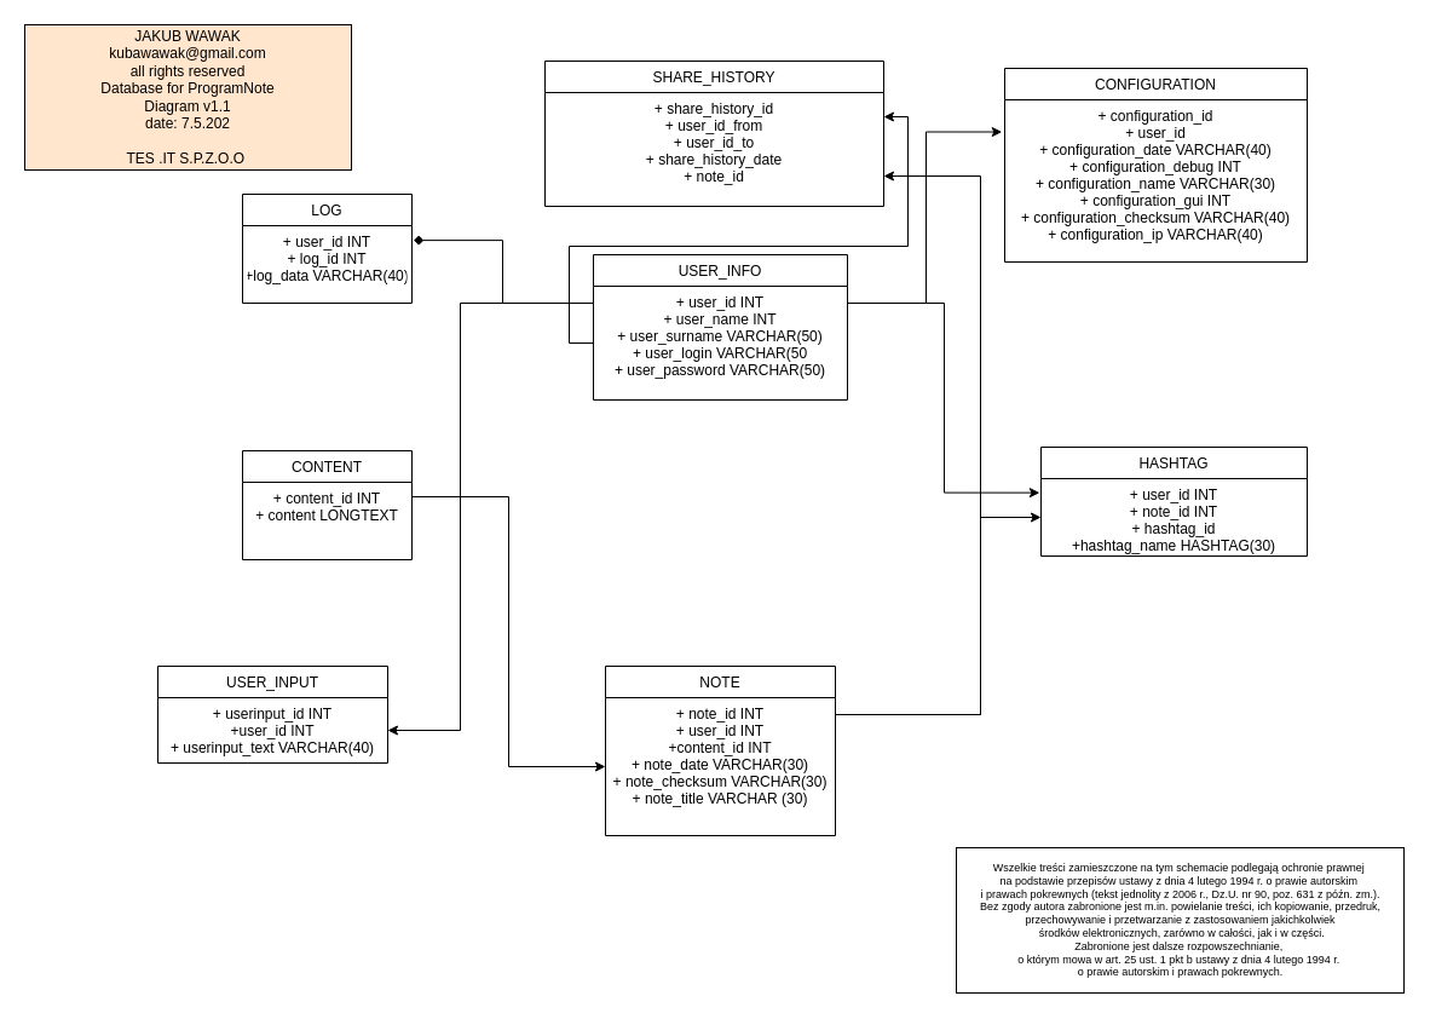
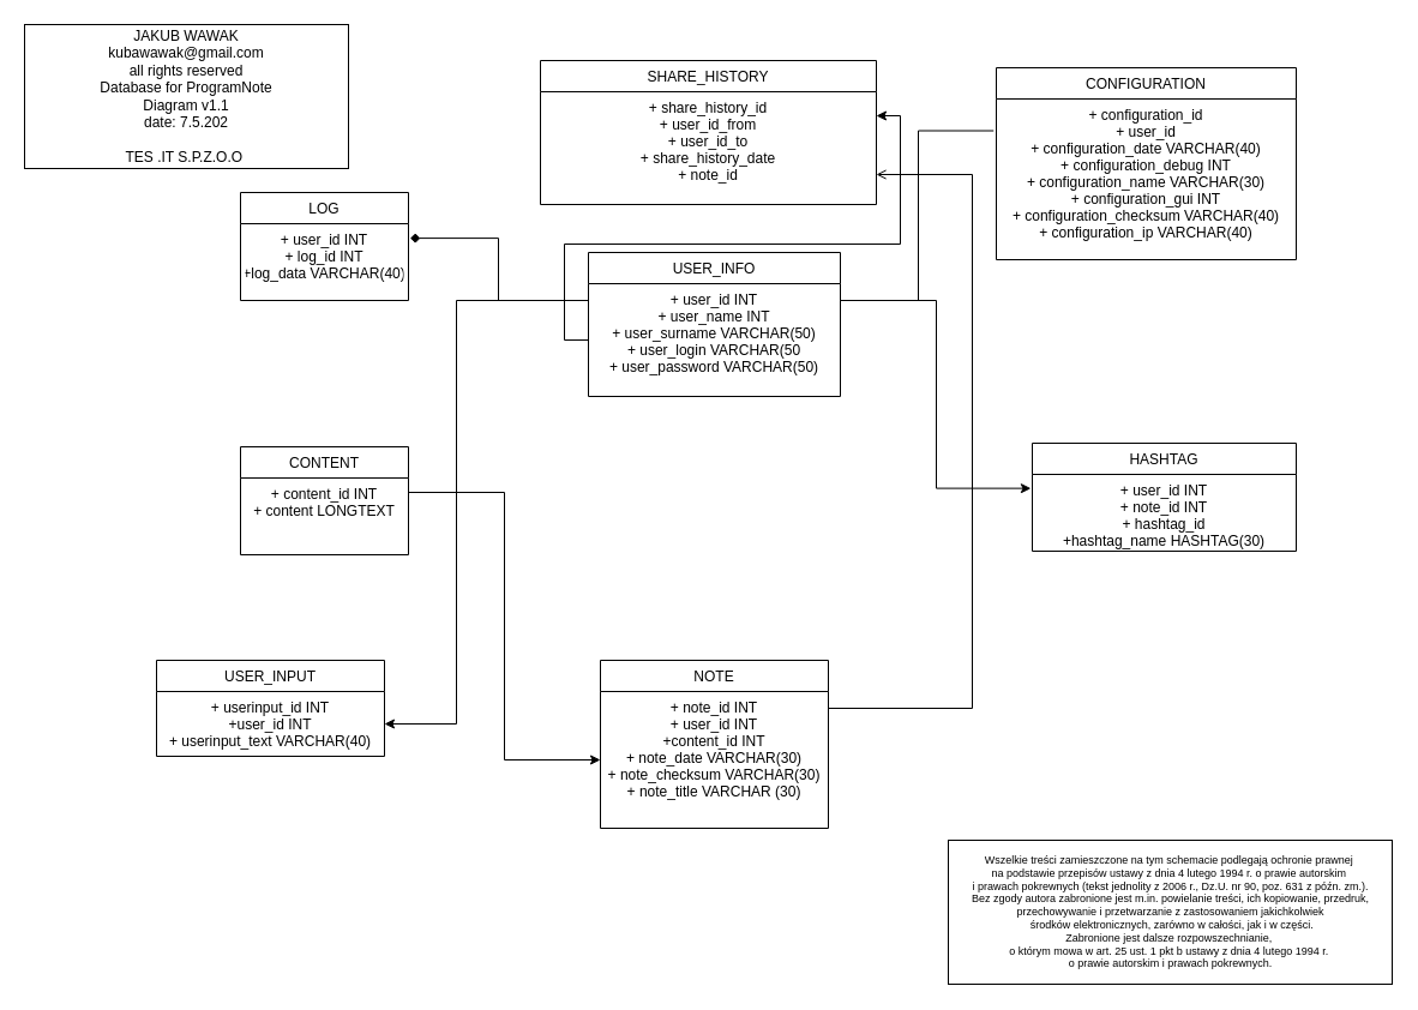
- <mxCell id="2" value="JAKUB WAWAK&lt;br&gt;kubawawak@gmail.com&lt;br&gt;all rights reserved&lt;br&gt;Database for ProgramNote&lt;br&gt;Diagram v1.1&lt;br&gt;date: 7.5.202&lt;br&gt;&lt;br&gt;TES .IT S.P.Z.O.O&amp;nbsp;" style="rounded=0;whiteSpace=wrap;html=1;fillColor=#ffe6cc;" parent="1" vertex="1"><mxGeometry x="20" y="20" width="270" height="120" as="geometry" /></mxCell>
+ <mxCell id="2" value="JAKUB WAWAK&lt;br&gt;kubawawak@gmail.com&lt;br&gt;all rights reserved&lt;br&gt;Database for ProgramNote&lt;br&gt;Diagram v1.1&lt;br&gt;date: 7.5.202&lt;br&gt;&lt;br&gt;TES .IT S.P.Z.O.O&amp;nbsp;" style="rounded=0;whiteSpace=wrap;html=1;" parent="1" vertex="1"><mxGeometry x="20" y="20" width="270" height="120" as="geometry" /></mxCell>
- <mxCell id="21" style="edgeStyle=orthogonalEdgeStyle;rounded=0;orthogonalLoop=1;jettySize=auto;html=1;exitX=1;exitY=0.5;exitDx=0;exitDy=0;entryX=-0.009;entryY=0.198;entryDx=0;entryDy=0;entryPerimeter=0;" parent="1" source="10" target="20" edge="1"><mxGeometry relative="1" as="geometry"><Array as="points"><mxPoint x="700" y="250" /><mxPoint x="765" y="250" /><mxPoint x="765" y="109" /></Array></mxGeometry></mxCell>
+ <mxCell id="21" style="edgeStyle=orthogonalEdgeStyle;rounded=0;orthogonalLoop=1;jettySize=auto;html=1;exitX=1;exitY=0.5;exitDx=0;exitDy=0;entryX=-0.009;entryY=0.198;entryDx=0;entryDy=0;entryPerimeter=0;endArrow=none;" parent="1" source="10" target="20" edge="1"><mxGeometry relative="1" as="geometry"><Array as="points"><mxPoint x="700" y="250" /><mxPoint x="765" y="250" /><mxPoint x="765" y="109" /></Array></mxGeometry></mxCell>
- <mxCell id="27" style="edgeStyle=orthogonalEdgeStyle;rounded=0;orthogonalLoop=1;jettySize=auto;html=1;exitX=1;exitY=0.5;exitDx=0;exitDy=0;entryX=1;entryY=0.734;entryDx=0;entryDy=0;entryPerimeter=0;" edge="1" parent="1" source="6" target="4"><mxGeometry relative="1" as="geometry"><Array as="points"><mxPoint x="690" y="590" /><mxPoint x="810" y="590" /><mxPoint x="810" y="145" /></Array></mxGeometry></mxCell>
+ <mxCell id="27" style="edgeStyle=orthogonalEdgeStyle;rounded=0;orthogonalLoop=1;jettySize=auto;html=1;exitX=1;exitY=0.5;exitDx=0;exitDy=0;entryX=1;entryY=0.734;entryDx=0;entryDy=0;entryPerimeter=0;endArrow=open;" edge="1" parent="1" source="6" target="4"><mxGeometry relative="1" as="geometry"><Array as="points"><mxPoint x="690" y="590" /><mxPoint x="810" y="590" /><mxPoint x="810" y="145" /></Array></mxGeometry></mxCell>
- <mxCell id="14" style="edgeStyle=orthogonalEdgeStyle;rounded=0;orthogonalLoop=1;jettySize=auto;html=1;exitX=1;exitY=0.5;exitDx=0;exitDy=0;entryX=0;entryY=0.5;entryDx=0;entryDy=0;" parent="1" source="6" target="8" edge="1"><mxGeometry relative="1" as="geometry"><Array as="points"><mxPoint x="690" y="590" /><mxPoint x="810" y="590" /><mxPoint x="810" y="427" /></Array></mxGeometry></mxCell>
